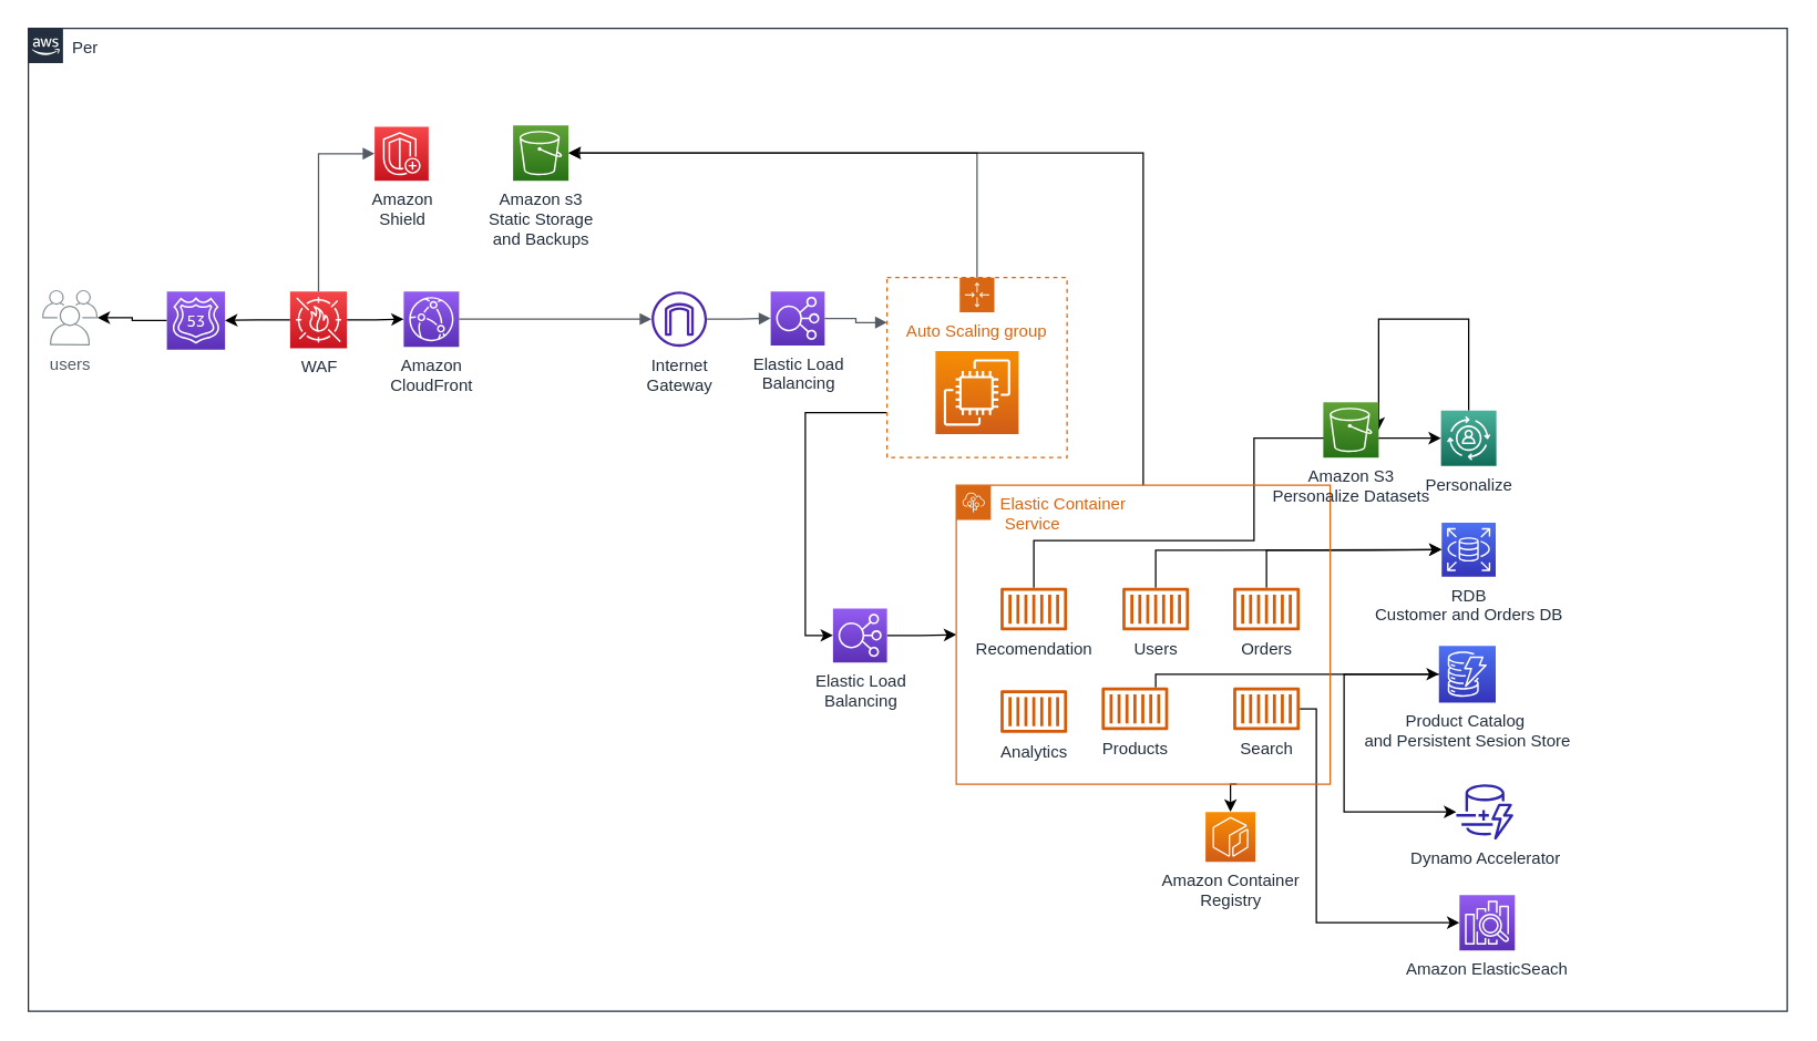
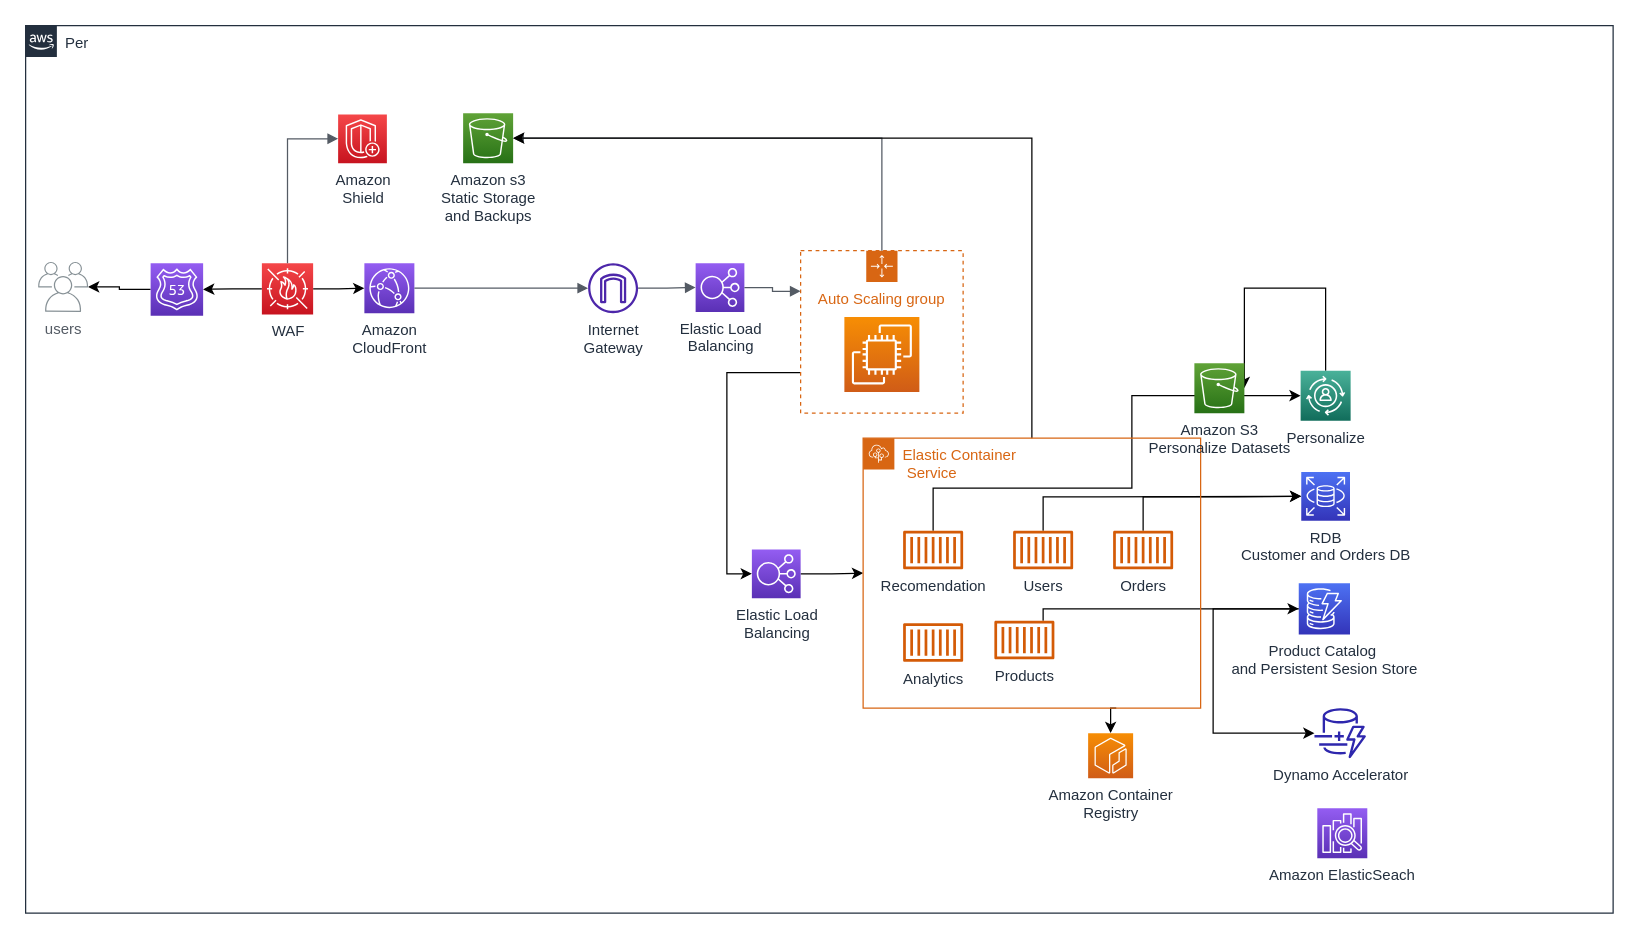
- <mxCell id="44" value="Search" style="sketch=0;outlineConnect=0;fontColor=#232F3E;gradientColor=none;fillColor=#D45B07;strokeColor=none;dashed=0;verticalLabelPosition=bottom;verticalAlign=top;align=center;html=1;fontSize=12;fontStyle=0;aspect=fixed;pointerEvents=1;shape=mxgraph.aws4.container_1;" parent="38" vertex="1"><mxGeometry x="200" y="146" width="48" height="31" as="geometry" /></mxCell>
- <mxCell id="23" style="edgeStyle=orthogonalEdgeStyle;rounded=0;orthogonalLoop=1;jettySize=auto;html=1;entryX=0;entryY=0.5;entryDx=0;entryDy=0;entryPerimeter=0;" parent="1" source="44" target="22" edge="1"><mxGeometry relative="1" as="geometry"><Array as="points"><mxPoint x="950" y="512" /><mxPoint x="950" y="666" /><mxPoint x="1043" y="666" /></Array></mxGeometry></mxCell>
